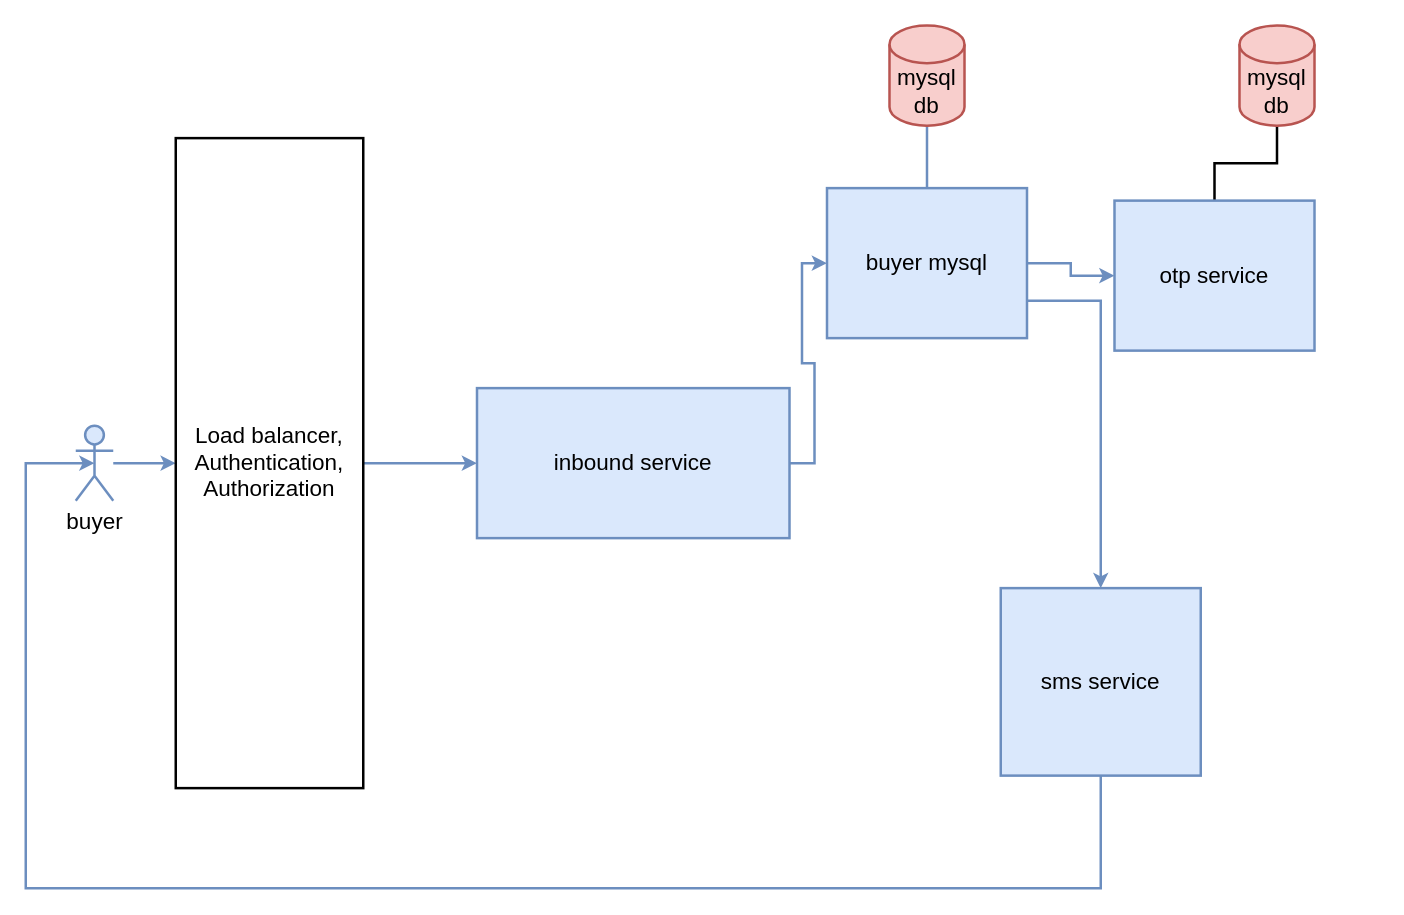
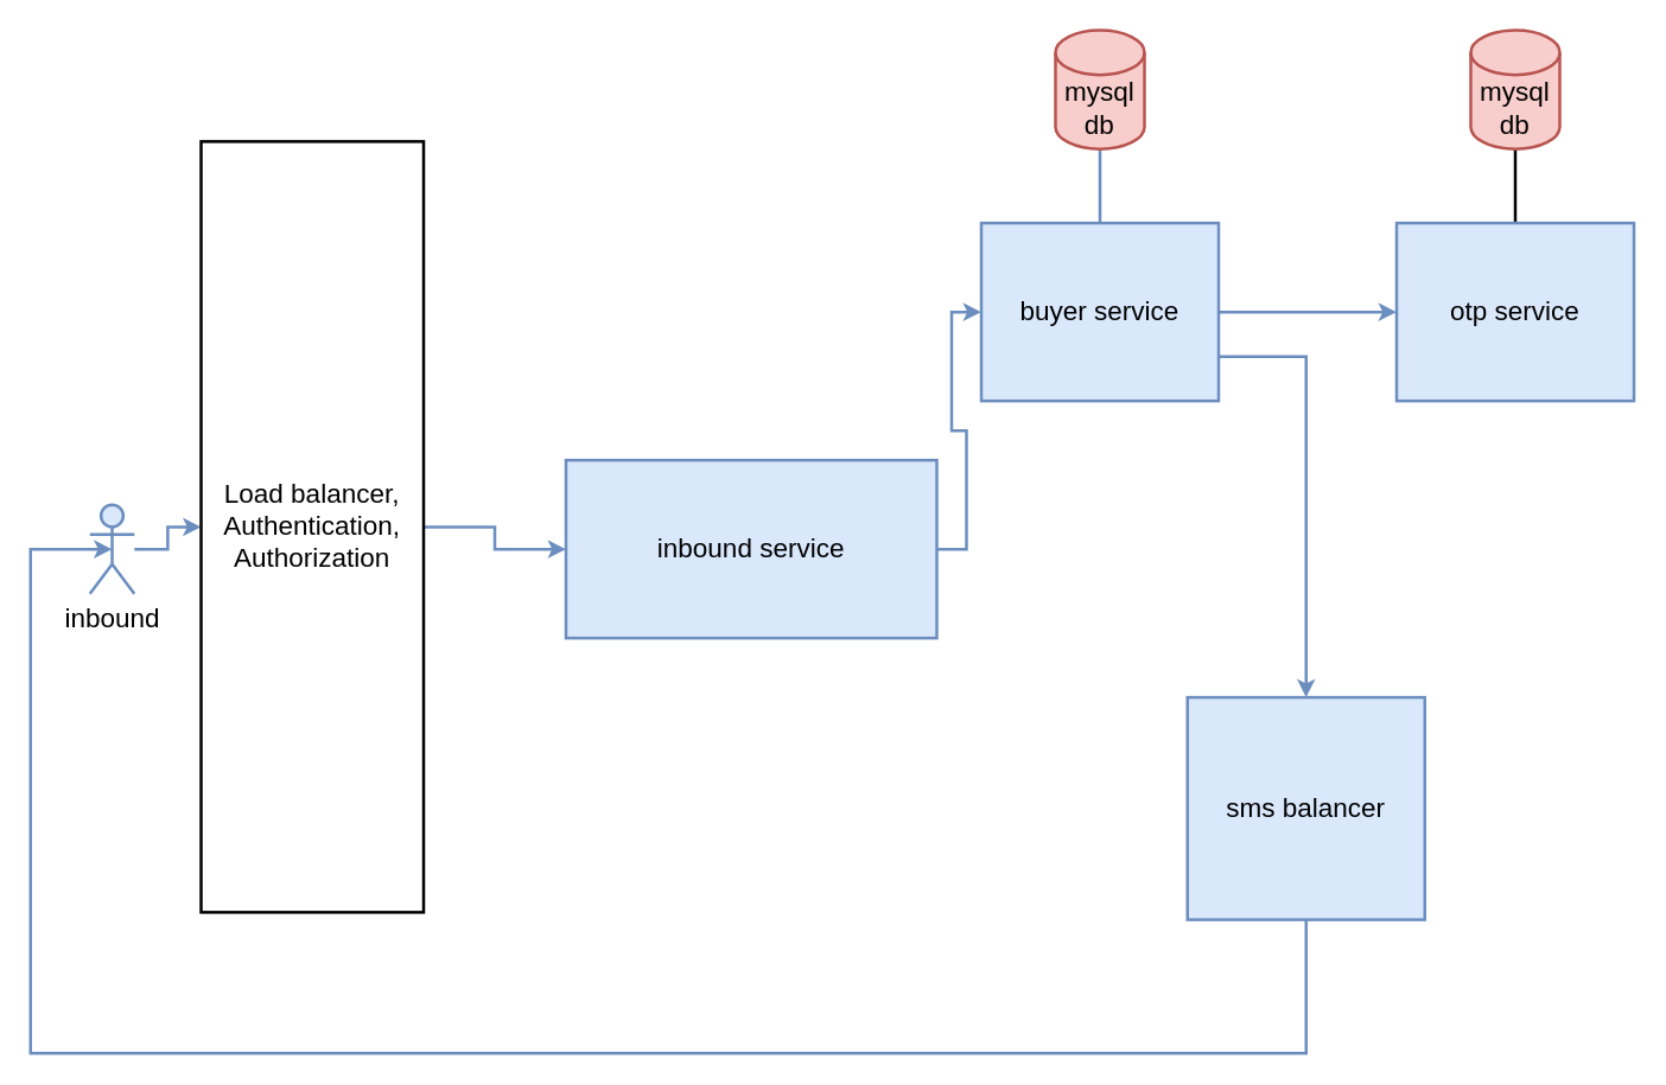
- <mxCell id="11" value="&lt;font style=&quot;font-size: 18px&quot;&gt;buyer mysql&lt;/font&gt;" style="rounded=0;whiteSpace=wrap;html=1;strokeWidth=2;fillColor=#dae8fc;strokeColor=#6c8ebf;" vertex="1" parent="1"><mxGeometry x="661" y="150" width="160" height="120" as="geometry" /></mxCell>
+ <mxCell id="11" value="&lt;font style=&quot;font-size: 18px&quot;&gt;buyer service&lt;/font&gt;" style="rounded=0;whiteSpace=wrap;html=1;strokeWidth=2;fillColor=#dae8fc;strokeColor=#6c8ebf;" vertex="1" parent="1"><mxGeometry x="661" y="150" width="160" height="120" as="geometry" /></mxCell>
- <mxCell id="13" value="&lt;font style=&quot;font-size: 18px&quot;&gt;otp service&lt;/font&gt;" style="rounded=0;whiteSpace=wrap;html=1;strokeWidth=2;fillColor=#dae8fc;strokeColor=#6c8ebf;" vertex="1" parent="1"><mxGeometry x="891" y="160" width="160" height="120" as="geometry" /></mxCell>
+ <mxCell id="13" value="&lt;font style=&quot;font-size: 18px&quot;&gt;otp service&lt;/font&gt;" style="rounded=0;whiteSpace=wrap;html=1;strokeWidth=2;fillColor=#dae8fc;strokeColor=#6c8ebf;" vertex="1" parent="1"><mxGeometry x="941" y="150" width="160" height="120" as="geometry" /></mxCell>
- <mxCell id="5" value="&lt;span style=&quot;font-size: 18px&quot;&gt;Load balancer, Authentication, Authorization&lt;/span&gt;" style="rounded=0;whiteSpace=wrap;html=1;strokeWidth=2;" vertex="1" parent="1"><mxGeometry x="140" y="110" width="150" height="520" as="geometry" /></mxCell>
+ <mxCell id="5" value="&lt;span style=&quot;font-size: 18px&quot;&gt;Load balancer, Authentication, Authorization&lt;/span&gt;" style="rounded=0;whiteSpace=wrap;html=1;strokeWidth=2;" vertex="1" parent="1"><mxGeometry x="135" y="95" width="150" height="520" as="geometry" /></mxCell>
- <mxCell id="3" value="&lt;font style=&quot;font-size: 18px&quot;&gt;buyer&lt;/font&gt;" style="shape=umlActor;verticalLabelPosition=bottom;verticalAlign=top;html=1;outlineConnect=0;fillColor=#dae8fc;strokeColor=#6c8ebf;strokeWidth=2;" vertex="1" parent="1"><mxGeometry x="60" y="340" width="30" height="60" as="geometry" /></mxCell>
+ <mxCell id="3" value="&lt;font style=&quot;font-size: 18px&quot;&gt;inbound&lt;/font&gt;" style="shape=umlActor;verticalLabelPosition=bottom;verticalAlign=top;html=1;outlineConnect=0;fillColor=#dae8fc;strokeColor=#6c8ebf;strokeWidth=2;" vertex="1" parent="1"><mxGeometry x="60" y="340" width="30" height="60" as="geometry" /></mxCell>
- <mxCell id="15" value="sms service" style="rounded=0;whiteSpace=wrap;html=1;strokeWidth=2;fontSize=18;fillColor=#dae8fc;strokeColor=#6c8ebf;" vertex="1" parent="1"><mxGeometry x="800" y="470" width="160" height="150" as="geometry" /></mxCell>
+ <mxCell id="15" value="sms balancer" style="rounded=0;whiteSpace=wrap;html=1;strokeWidth=2;fontSize=18;fillColor=#dae8fc;strokeColor=#6c8ebf;" vertex="1" parent="1"><mxGeometry x="800" y="470" width="160" height="150" as="geometry" /></mxCell>
